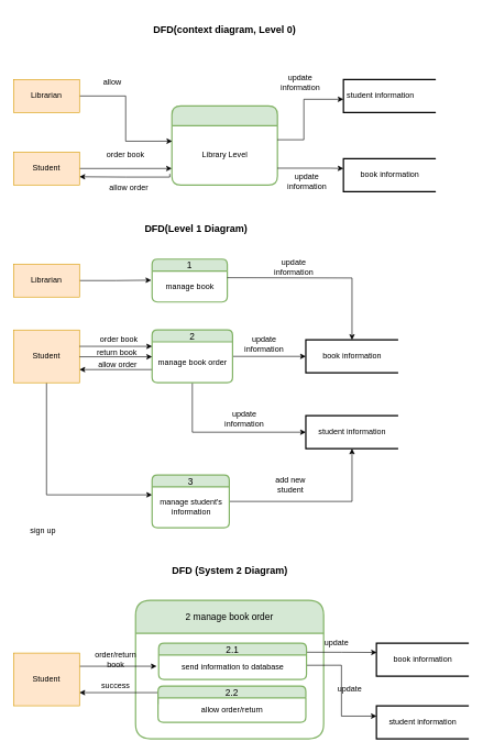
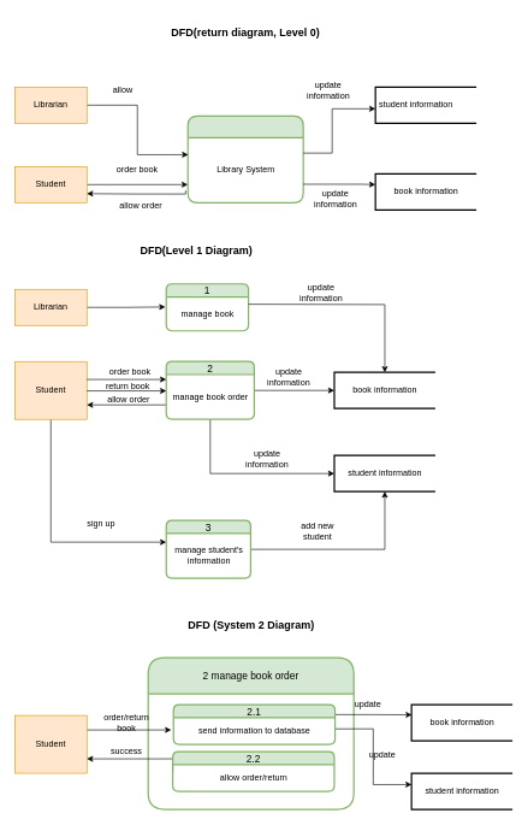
- <mxCell id="18" value="&lt;font style=&quot;font-size: 15px;&quot;&gt;&lt;b&gt;&lt;br&gt;DFD(context diagram, Level 0)&lt;br&gt;&lt;/b&gt;&lt;/font&gt;" style="text;strokeColor=none;align=center;fillColor=none;html=1;verticalAlign=middle;whiteSpace=wrap;rounded=0;" vertex="1" parent="1"><mxGeometry x="217" y="20" width="246" height="30" as="geometry" /></mxCell>
+ <mxCell id="18" value="&lt;font style=&quot;font-size: 15px;&quot;&gt;&lt;b&gt;&lt;br&gt;DFD(return diagram, Level 0)&lt;br&gt;&lt;/b&gt;&lt;/font&gt;" style="text;strokeColor=none;align=center;fillColor=none;html=1;verticalAlign=middle;whiteSpace=wrap;rounded=0;" vertex="1" parent="1"><mxGeometry x="217" y="20" width="246" height="30" as="geometry" /></mxCell>
- <mxCell id="5" value="Library Level" style="text;html=1;align=center;verticalAlign=middle;resizable=0;points=[];autosize=1;strokeColor=none;fillColor=none;" vertex="1" parent="4"><mxGeometry y="30" width="160" height="90" as="geometry" /></mxCell>
+ <mxCell id="5" value="Library System" style="text;html=1;align=center;verticalAlign=middle;resizable=0;points=[];autosize=1;strokeColor=none;fillColor=none;" vertex="1" parent="4"><mxGeometry y="30" width="160" height="90" as="geometry" /></mxCell>
- <mxCell id="46" value="&lt;font style=&quot;font-size: 15px;&quot;&gt;&lt;b&gt;DFD(Level 1 Diagram)&lt;br&gt;&lt;/b&gt;&lt;/font&gt;" style="text;strokeColor=none;align=center;fillColor=none;html=1;verticalAlign=middle;whiteSpace=wrap;rounded=0;" vertex="1" parent="1"><mxGeometry x="174" y="330" width="246" height="30" as="geometry" /></mxCell>
+ <mxCell id="46" value="&lt;font style=&quot;font-size: 15px;&quot;&gt;&lt;b&gt;DFD(Level 1 Diagram)&lt;br&gt;&lt;/b&gt;&lt;/font&gt;" style="text;strokeColor=none;align=center;fillColor=none;html=1;verticalAlign=middle;whiteSpace=wrap;rounded=0;" vertex="1" parent="1"><mxGeometry x="149" y="330" width="246" height="30" as="geometry" /></mxCell>
- <mxCell id="44" value="sign up" style="text;strokeColor=none;align=center;fillColor=none;html=1;verticalAlign=middle;whiteSpace=wrap;rounded=0;" vertex="1" parent="1"><mxGeometry x="25" y="790" width="80" height="30" as="geometry" /></mxCell>
+ <mxCell id="44" value="sign up" style="text;strokeColor=none;align=center;fillColor=none;html=1;verticalAlign=middle;whiteSpace=wrap;rounded=0;" vertex="1" parent="1"><mxGeometry x="100" y="710" width="80" height="30" as="geometry" /></mxCell>
